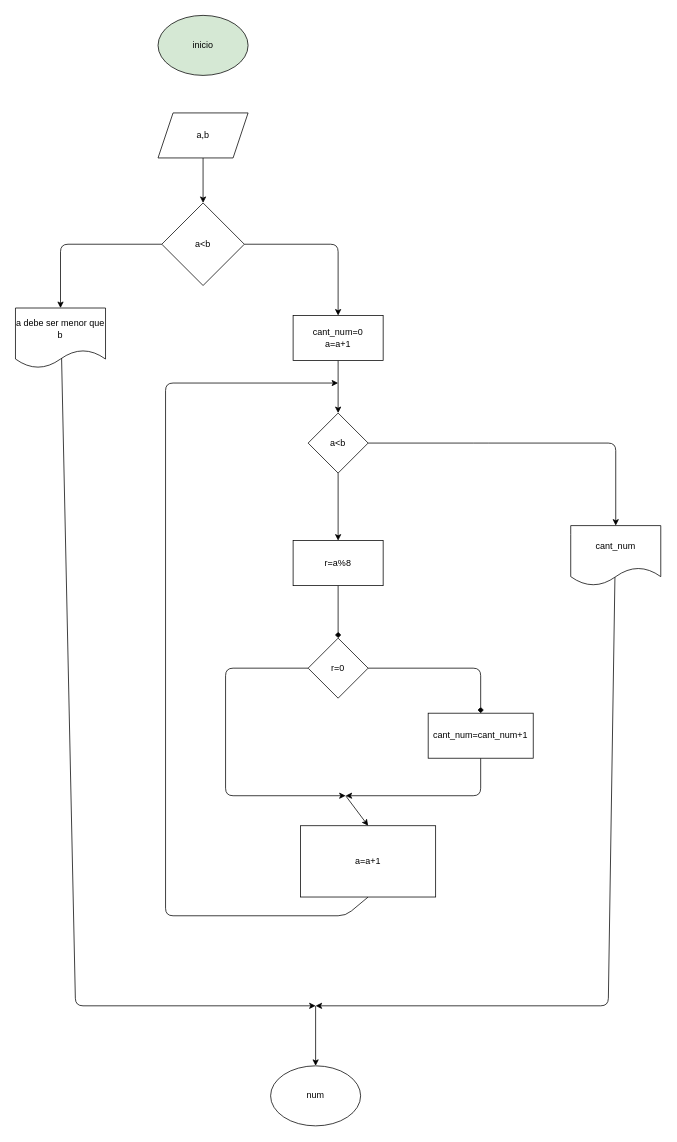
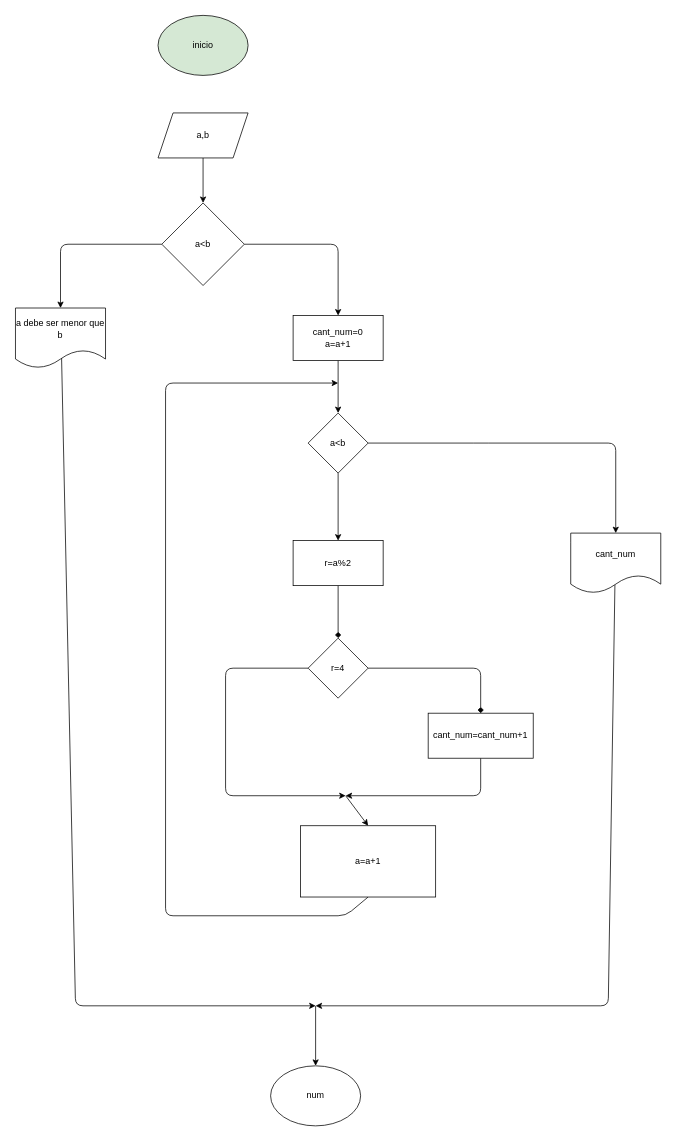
- <mxCell id="16" value="cant_num" style="shape=document;whiteSpace=wrap;html=1;boundedLbl=1;" parent="1" vertex="1"><mxGeometry x="760" y="700" width="120" height="80" as="geometry" /></mxCell>
+ <mxCell id="16" value="cant_num" style="shape=document;whiteSpace=wrap;html=1;boundedLbl=1;" parent="1" vertex="1"><mxGeometry x="760" y="710" width="120" height="80" as="geometry" /></mxCell>
- <mxCell id="18" value="r=a%8" style="rounded=0;whiteSpace=wrap;html=1;" vertex="1" parent="1"><mxGeometry x="390" y="720" width="120" height="60" as="geometry" /></mxCell>
+ <mxCell id="18" value="r=a%2" style="rounded=0;whiteSpace=wrap;html=1;" vertex="1" parent="1"><mxGeometry x="390" y="720" width="120" height="60" as="geometry" /></mxCell>
- <mxCell id="21" value="r=0" style="rhombus;whiteSpace=wrap;html=1;" vertex="1" parent="1"><mxGeometry x="410" y="850" width="80" height="80" as="geometry" /></mxCell>
+ <mxCell id="21" value="r=4" style="rhombus;whiteSpace=wrap;html=1;" vertex="1" parent="1"><mxGeometry x="410" y="850" width="80" height="80" as="geometry" /></mxCell>
